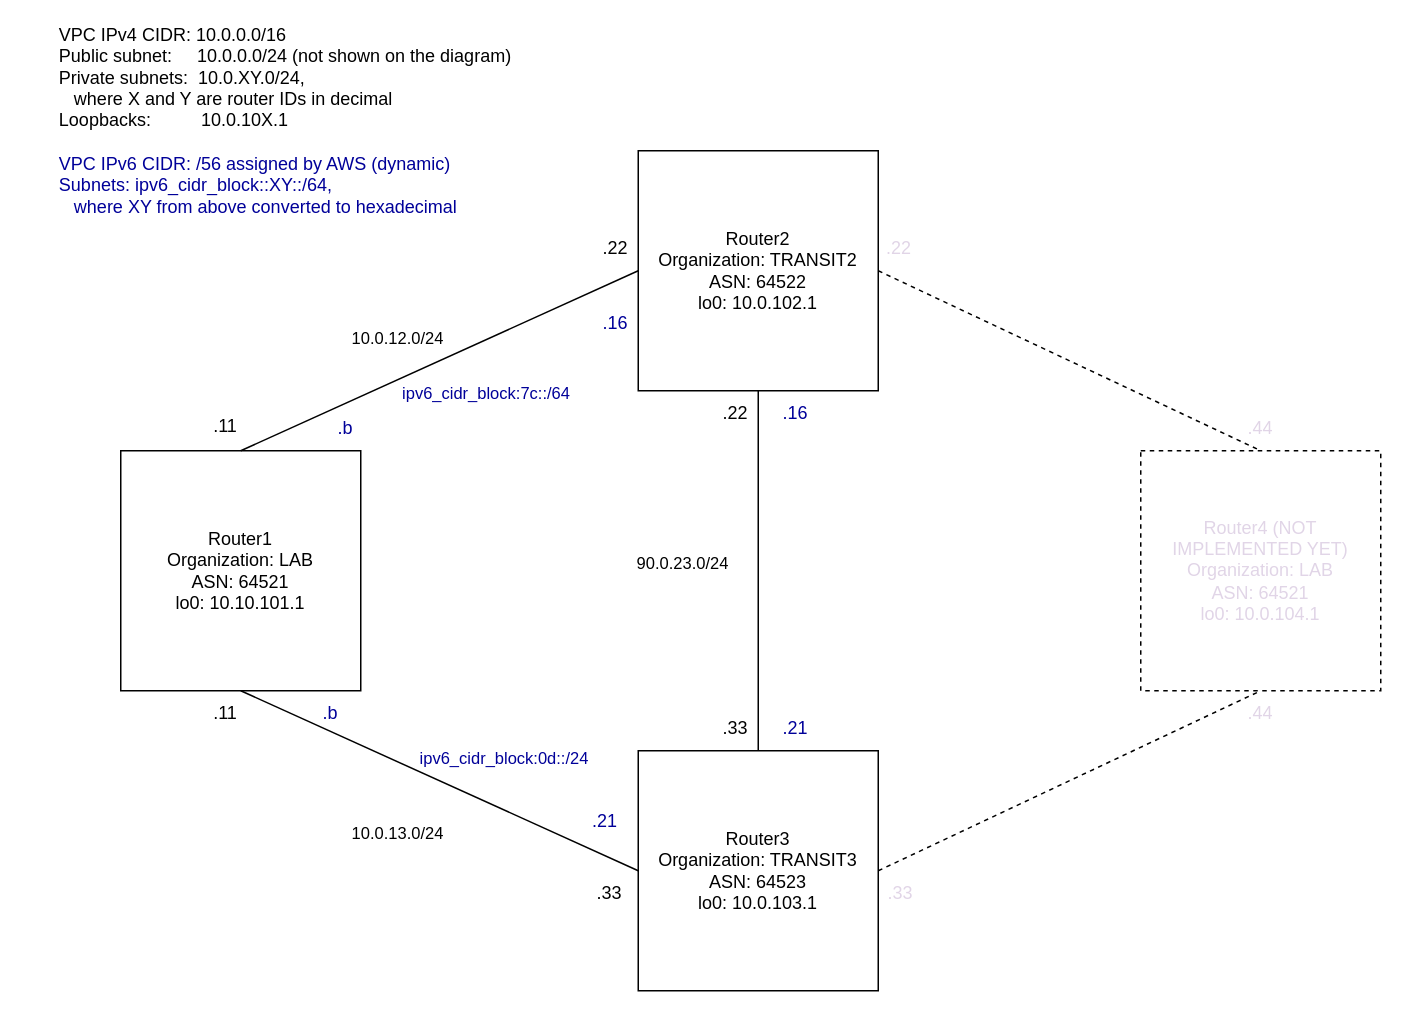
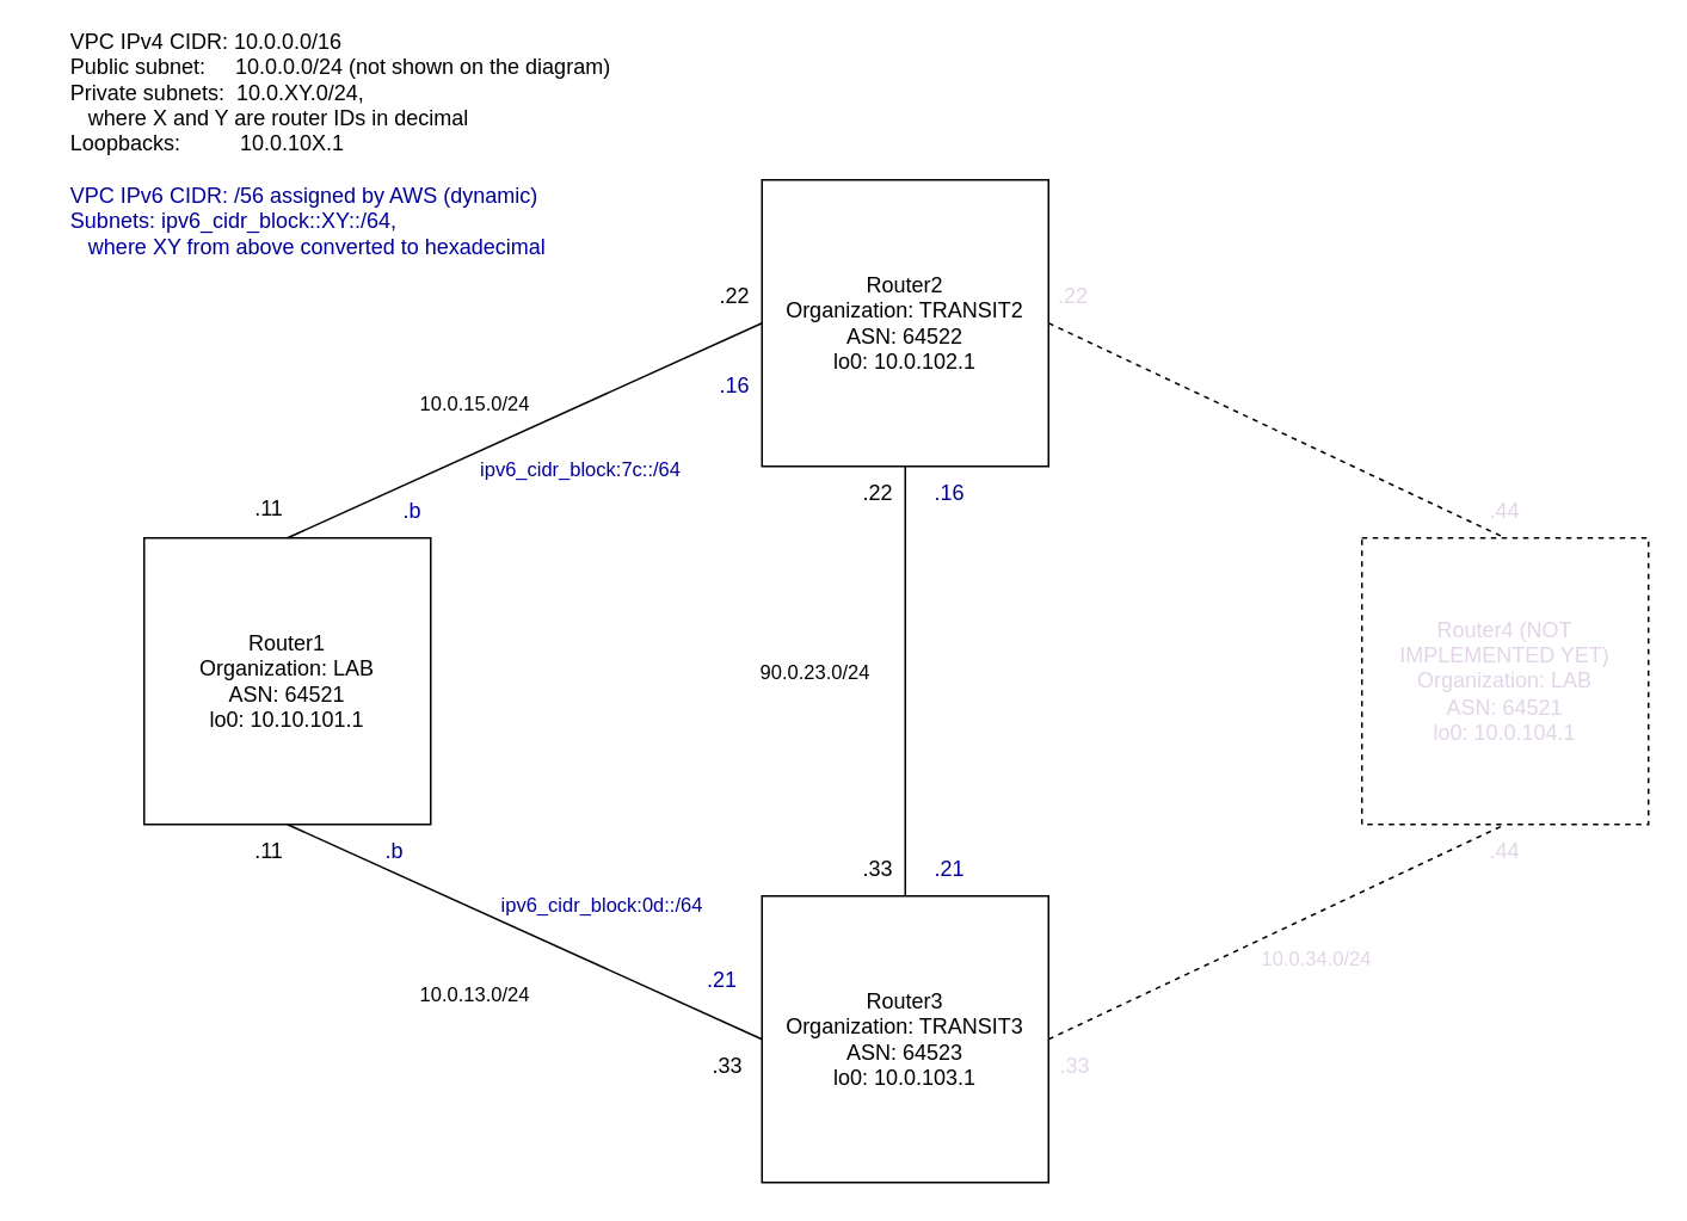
- <mxCell id="22" value="&lt;span style=&quot;font-size: 11px ; background-color: rgb(255 , 255 , 255)&quot;&gt;10.0.12.0/24&lt;/span&gt;" style="text;html=1;strokeColor=none;fillColor=none;align=center;verticalAlign=middle;whiteSpace=wrap;rounded=0;dashed=1;fontColor=#000000;" vertex="1" parent="1"><mxGeometry x="220" y="210" width="90" height="30" as="geometry" /></mxCell>
+ <mxCell id="22" value="&lt;span style=&quot;font-size: 11px ; background-color: rgb(255 , 255 , 255)&quot;&gt;10.0.15.0/24&lt;/span&gt;" style="text;html=1;strokeColor=none;fillColor=none;align=center;verticalAlign=middle;whiteSpace=wrap;rounded=0;dashed=1;fontColor=#000000;" vertex="1" parent="1"><mxGeometry x="220" y="210" width="90" height="30" as="geometry" /></mxCell>
- <mxCell id="32" value="&lt;span style=&quot;font-size: 11px ; background-color: rgb(255 , 255 , 255)&quot;&gt;ipv6_cidr_block:0d::/24&lt;/span&gt;" style="text;html=1;strokeColor=none;fillColor=none;align=center;verticalAlign=middle;whiteSpace=wrap;rounded=0;dashed=1;fontColor=#000099;" vertex="1" parent="1"><mxGeometry x="270" y="490" width="132" height="30" as="geometry" /></mxCell>
+ <mxCell id="32" value="&lt;span style=&quot;font-size: 11px ; background-color: rgb(255 , 255 , 255)&quot;&gt;ipv6_cidr_block:0d::/64&lt;/span&gt;" style="text;html=1;strokeColor=none;fillColor=none;align=center;verticalAlign=middle;whiteSpace=wrap;rounded=0;dashed=1;fontColor=#000099;" vertex="1" parent="1"><mxGeometry x="270" y="490" width="132" height="30" as="geometry" /></mxCell>
+ <mxCell id="33" value="&lt;span style=&quot;font-size: 11px ; background-color: rgb(255 , 255 , 255)&quot;&gt;10.0.34.0/24&lt;/span&gt;" style="text;html=1;strokeColor=none;fillColor=none;align=center;verticalAlign=middle;whiteSpace=wrap;rounded=0;dashed=1;fontColor=#E1D5E7;" vertex="1" parent="1"><mxGeometry x="690" y="520" width="90" height="30" as="geometry" /></mxCell>
